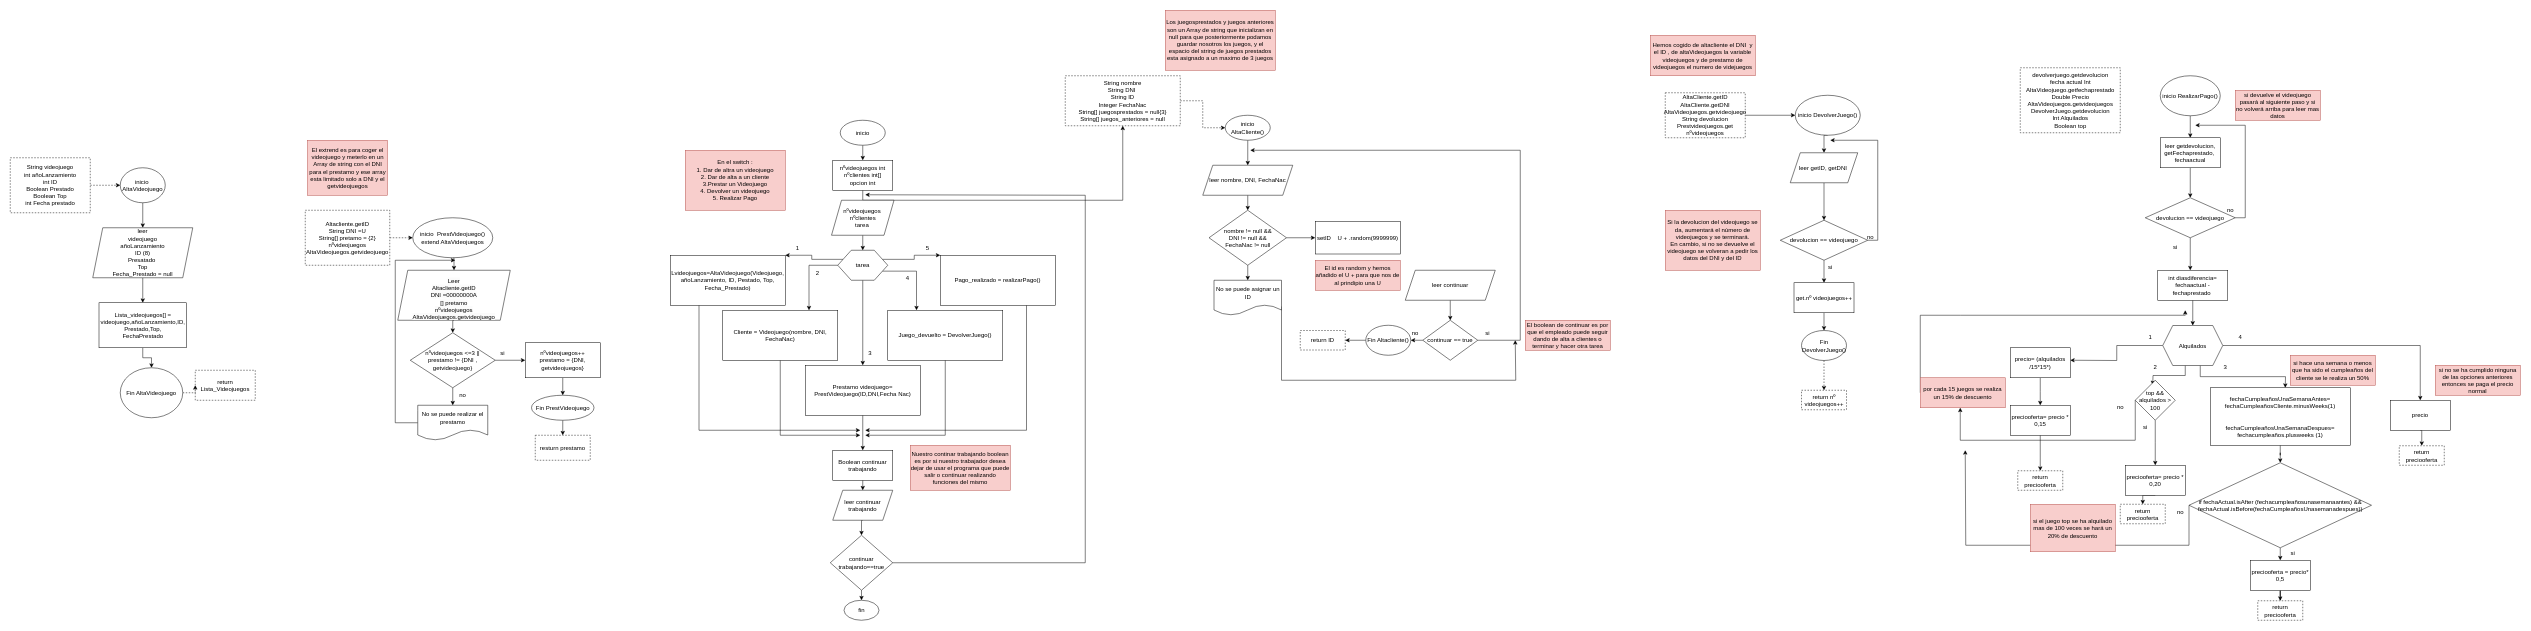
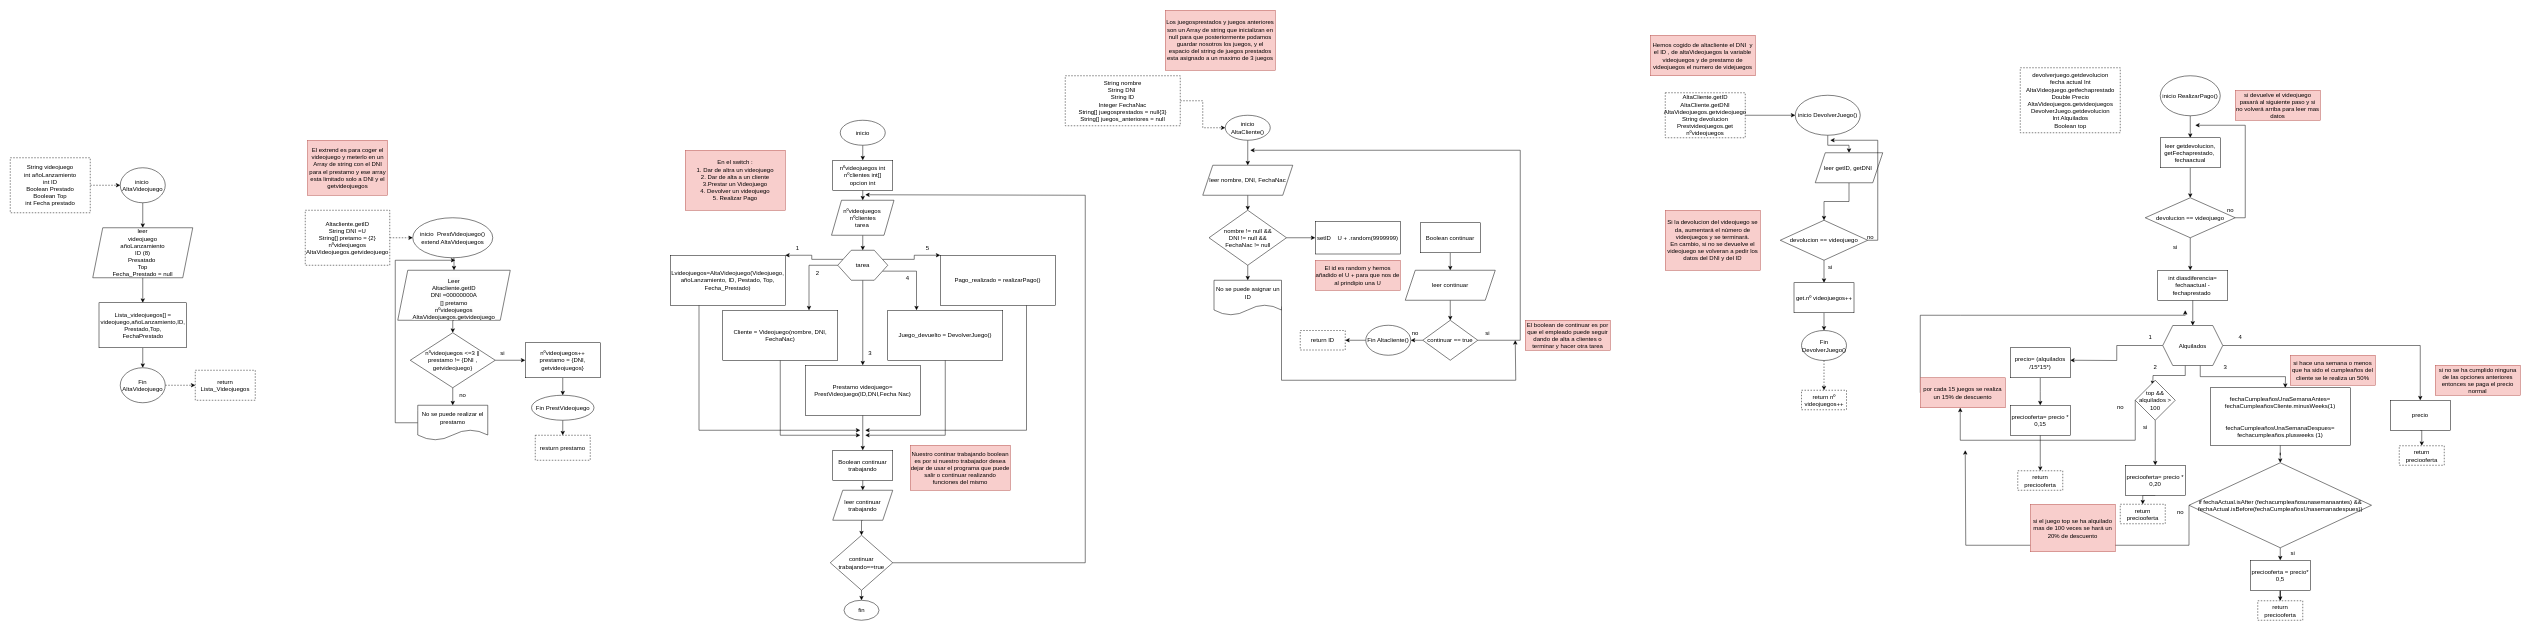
- <mxCell id="88" value="leer getID, getDNI&amp;nbsp;" style="shape=parallelogram;perimeter=parallelogramPerimeter;whiteSpace=wrap;html=1;fixedSize=1;" parent="1" vertex="1"><mxGeometry x="3580" y="305" width="135" height="60" as="geometry" /></mxCell>
+ <mxCell id="88" value="leer getID, getDNI&amp;nbsp;" style="shape=parallelogram;perimeter=parallelogramPerimeter;whiteSpace=wrap;html=1;fixedSize=1;" parent="1" vertex="1"><mxGeometry x="3630" y="305" width="135" height="60" as="geometry" /></mxCell>
- <mxCell id="4" style="edgeStyle=orthogonalEdgeStyle;rounded=0;orthogonalLoop=1;jettySize=auto;html=1;exitX=0.5;exitY=1;exitDx=0;exitDy=0;" parent="1" source="5" target="45" edge="1"><mxGeometry relative="1" as="geometry" /></mxCell>
+ <mxCell id="4" style="edgeStyle=orthogonalEdgeStyle;rounded=0;orthogonalLoop=1;jettySize=auto;html=1;exitX=0.5;exitY=1;exitDx=0;exitDy=0;entryX=0.5;entryY=0;entryDx=0;entryDy=0;" parent="1" source="5" target="13" edge="1"><mxGeometry relative="1" as="geometry" /></mxCell>
+ <mxCell id="77" value="Boolean continuar" style="rounded=0;whiteSpace=wrap;html=1;" parent="1" vertex="1"><mxGeometry x="2840" y="445" width="120" height="60" as="geometry" /></mxCell>
+ <mxCell id="76" style="edgeStyle=orthogonalEdgeStyle;rounded=0;orthogonalLoop=1;jettySize=auto;html=1;exitX=0.5;exitY=1;exitDx=0;exitDy=0;entryX=0.5;entryY=0;entryDx=0;entryDy=0;" parent="1" source="77" target="79" edge="1"><mxGeometry relative="1" as="geometry" /></mxCell>
- <mxCell id="29" value="Fin AltaVideojuego" style="ellipse;whiteSpace=wrap;html=1;" parent="1" vertex="1"><mxGeometry x="240" y="735" width="125" height="100" as="geometry" /></mxCell>
+ <mxCell id="29" value="Fin AltaVideojuego" style="ellipse;whiteSpace=wrap;html=1;" parent="1" vertex="1"><mxGeometry x="240" y="735" width="90" height="70" as="geometry" /></mxCell>
